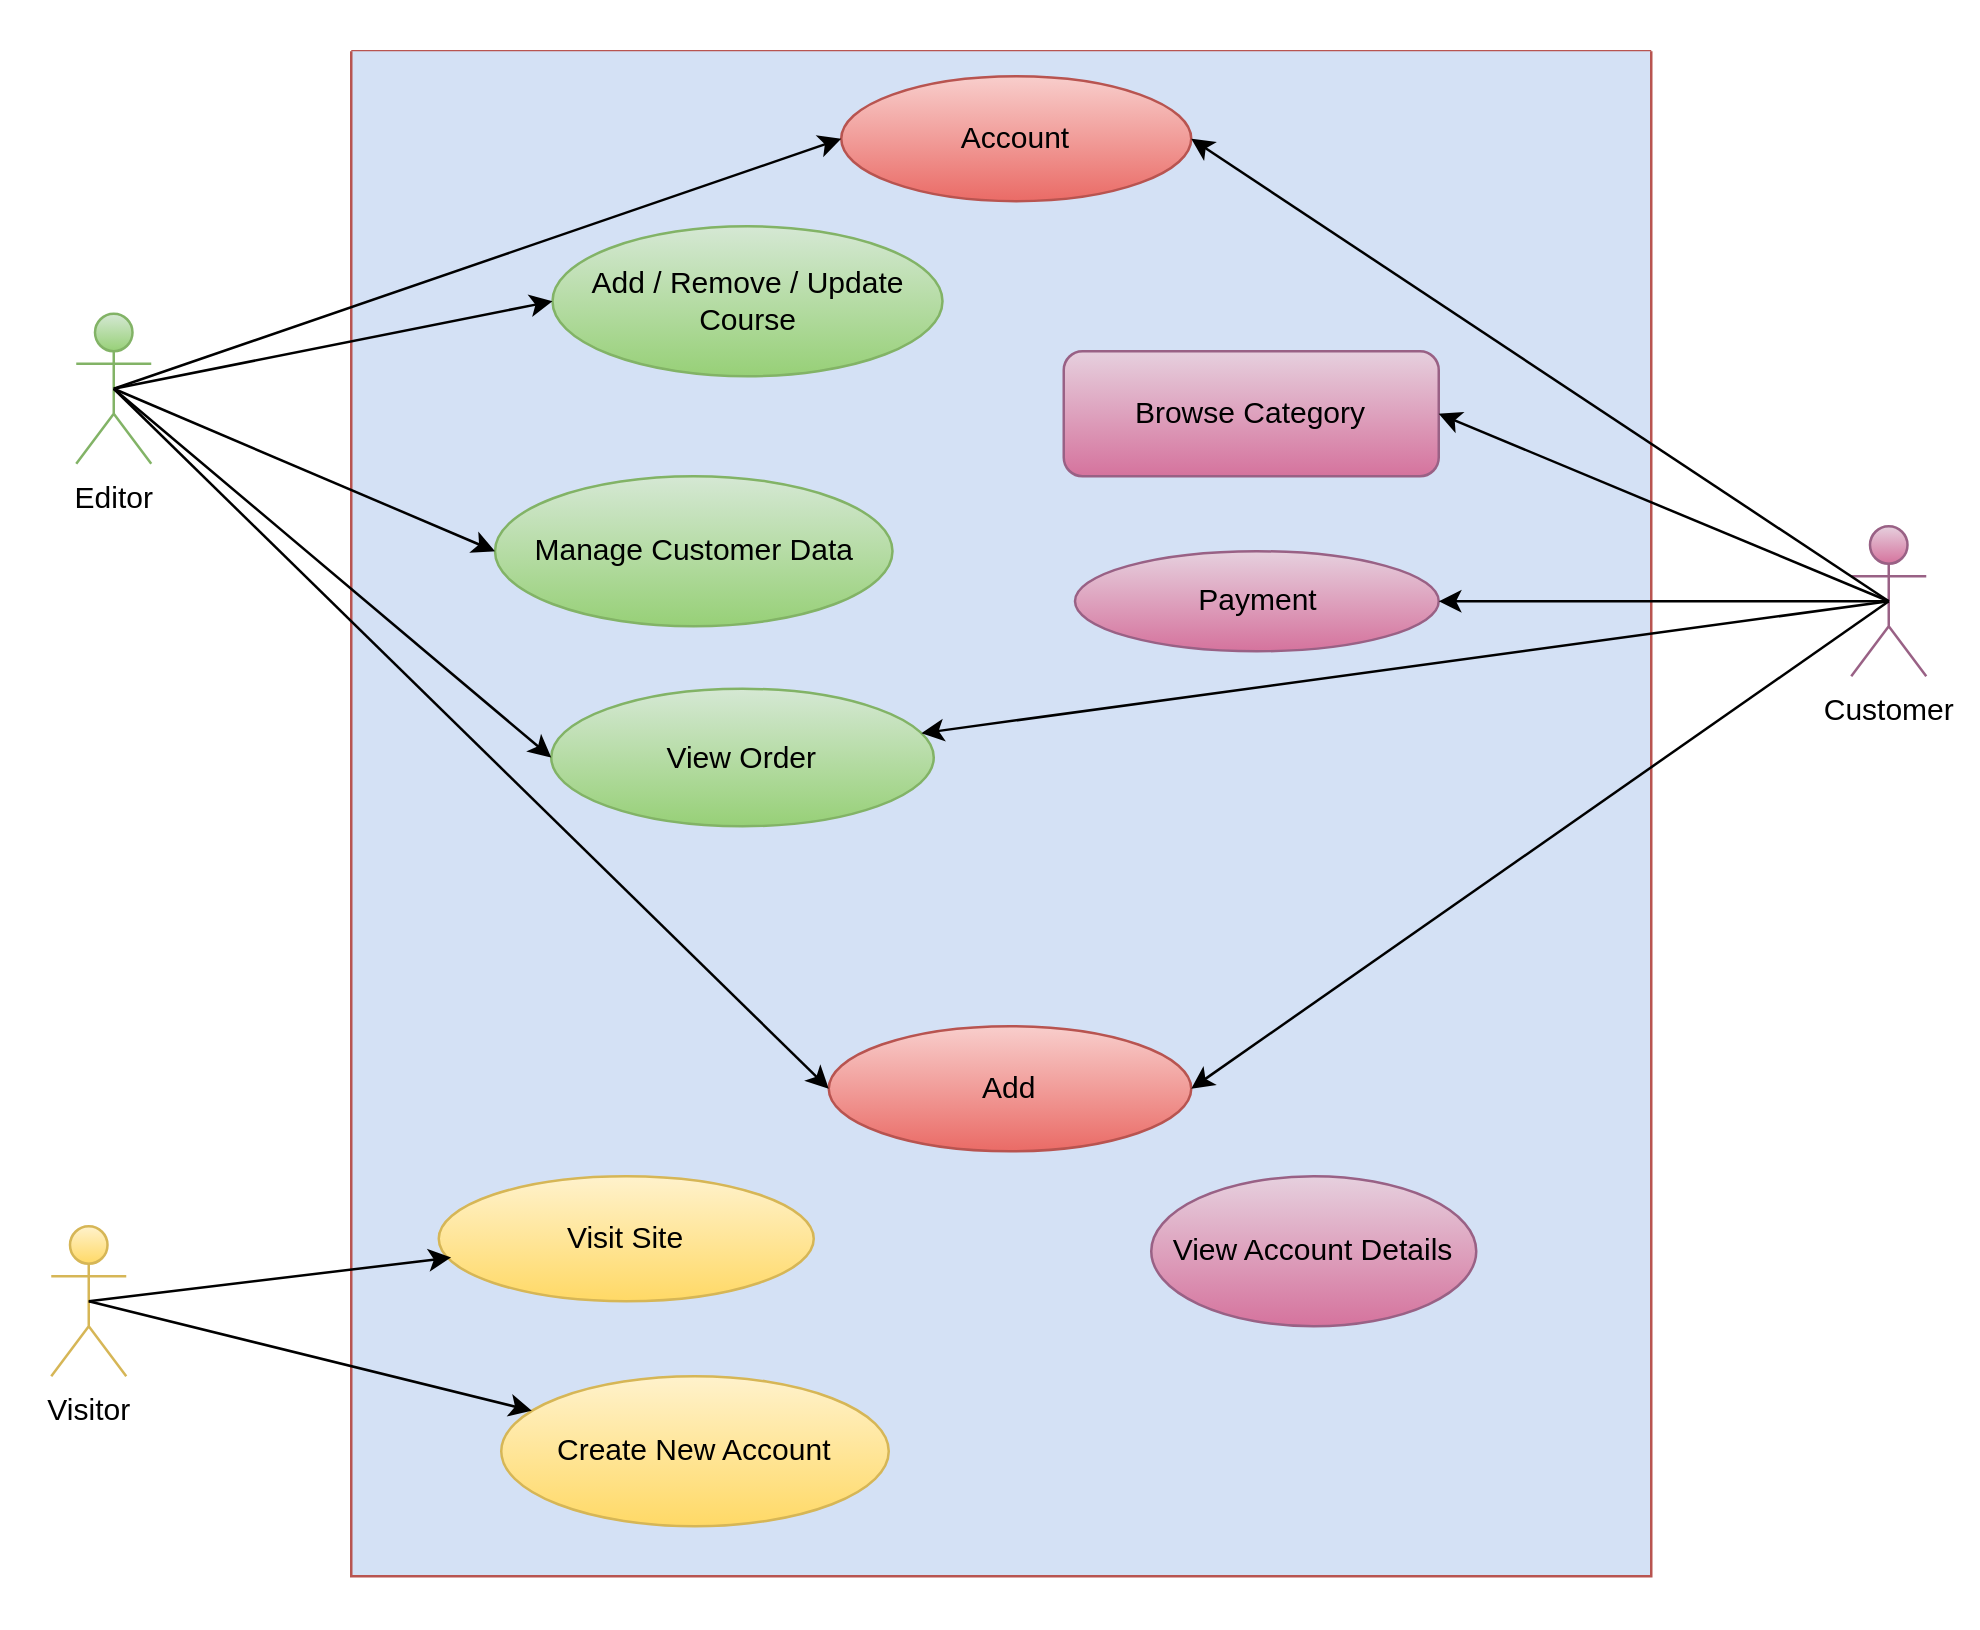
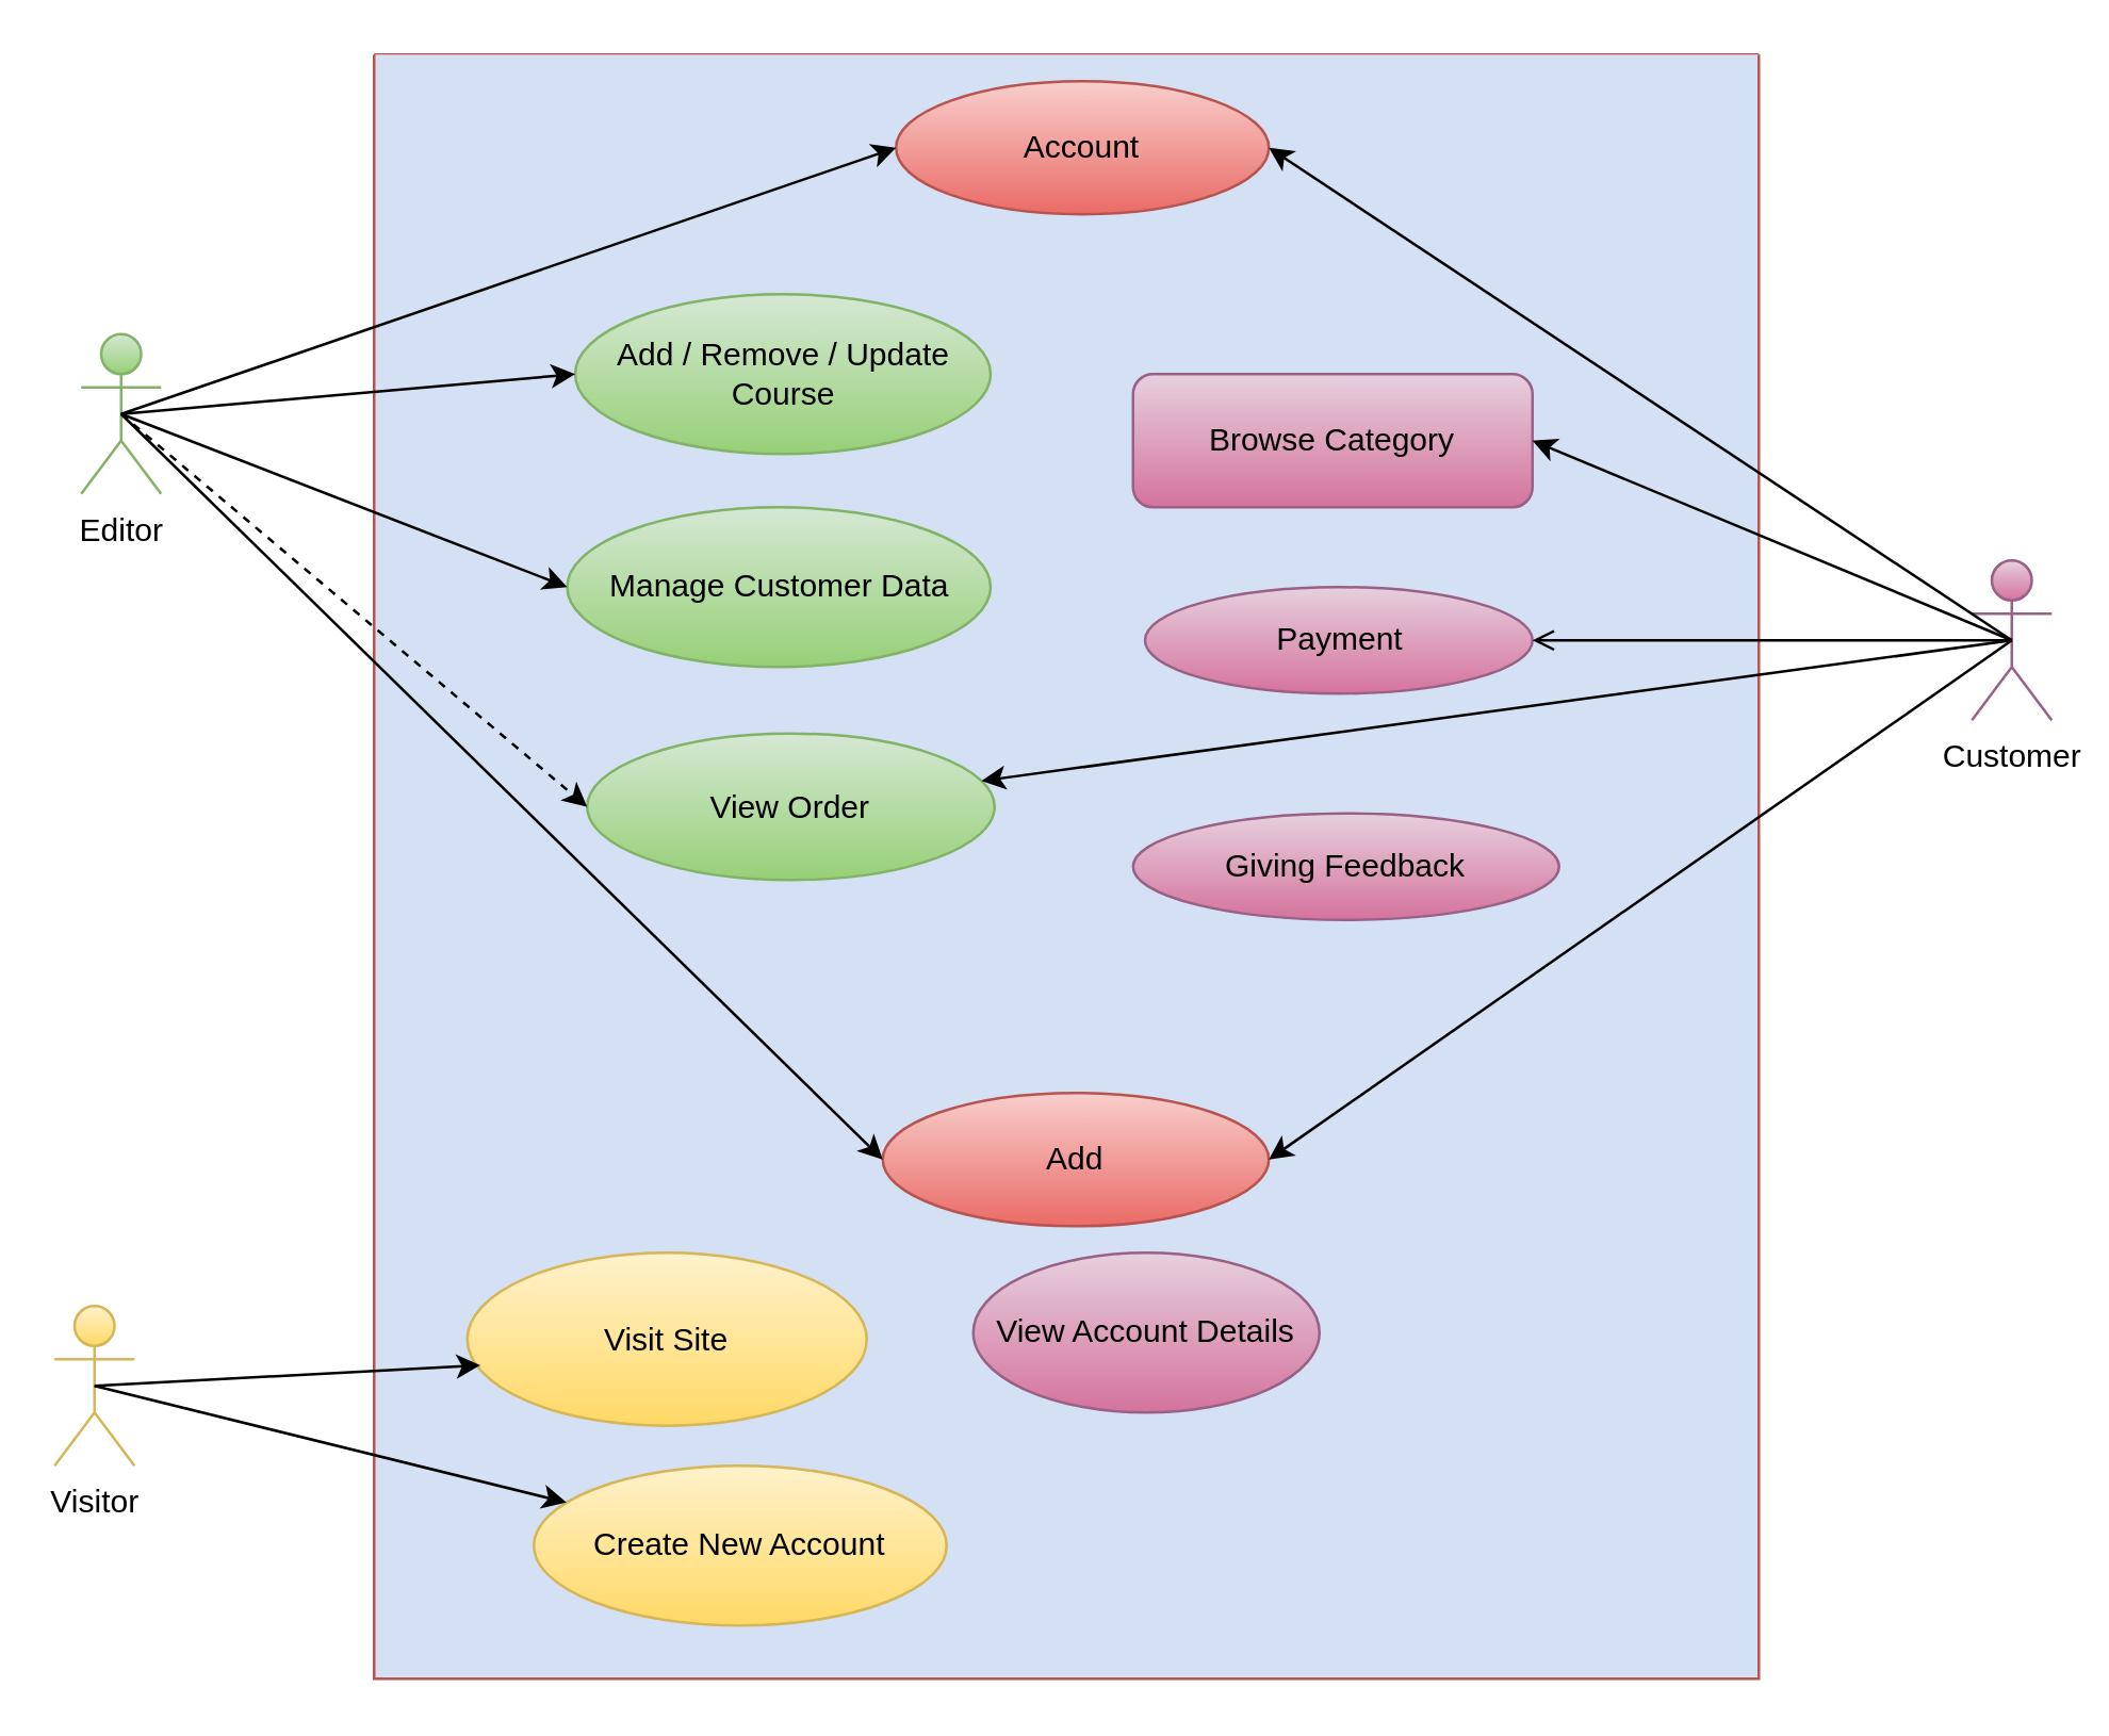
- <mxCell id="11" value="Add / Remove / Update Course" style="ellipse;whiteSpace=wrap;html=1;fillColor=#d5e8d4;strokeColor=#82b366;gradientColor=#97d077;" parent="2" vertex="1"><mxGeometry x="80.5" y="70" width="156" height="60" as="geometry" /></mxCell>
+ <mxCell id="11" value="Add / Remove / Update Course" style="ellipse;whiteSpace=wrap;html=1;fillColor=#d5e8d4;strokeColor=#82b366;gradientColor=#97d077;" parent="2" vertex="1"><mxGeometry x="75.5" y="90" width="156" height="60" as="geometry" /></mxCell>
- <mxCell id="12" value="Manage Customer Data" style="ellipse;whiteSpace=wrap;html=1;rounded=0;shadow=0;glass=0;labelBackgroundColor=none;sketch=0;gradientDirection=south;fillColor=#d5e8d4;strokeColor=#82b366;gradientColor=#97d077;" parent="2" vertex="1"><mxGeometry x="57.5" y="170" width="159" height="60" as="geometry" /></mxCell>
+ <mxCell id="12" value="Manage Customer Data" style="ellipse;whiteSpace=wrap;html=1;rounded=0;shadow=0;glass=0;labelBackgroundColor=none;sketch=0;gradientDirection=south;fillColor=#d5e8d4;strokeColor=#82b366;gradientColor=#97d077;" parent="2" vertex="1"><mxGeometry x="72.5" y="170" width="159" height="60" as="geometry" /></mxCell>
- <mxCell id="28" value="" style="endArrow=classic;html=1;rounded=0;entryX=0;entryY=0.5;entryDx=0;entryDy=0;exitX=0.5;exitY=0.5;exitDx=0;exitDy=0;exitPerimeter=0;" parent="1" source="14" target="13" edge="1"><mxGeometry width="50" height="50" relative="1" as="geometry"><mxPoint x="55" y="130" as="sourcePoint" /><mxPoint x="240" y="290" as="targetPoint" /></mxGeometry></mxCell>
+ <mxCell id="28" value="" style="endArrow=classic;html=1;rounded=0;entryX=0;entryY=0.5;entryDx=0;entryDy=0;exitX=0.5;exitY=0.5;exitDx=0;exitDy=0;exitPerimeter=0;dashed=1;" parent="1" source="14" target="13" edge="1"><mxGeometry width="50" height="50" relative="1" as="geometry"><mxPoint x="55" y="130" as="sourcePoint" /><mxPoint x="240" y="290" as="targetPoint" /></mxGeometry></mxCell>
- <mxCell id="24" value="" style="endArrow=classic;html=1;rounded=0;entryX=1;entryY=0.5;entryDx=0;entryDy=0;exitX=0.5;exitY=0.5;exitDx=0;exitDy=0;exitPerimeter=0;" parent="1" source="16" target="8" edge="1"><mxGeometry width="50" height="50" relative="1" as="geometry"><mxPoint x="740" y="240" as="sourcePoint" /><mxPoint x="590" y="175" as="targetPoint" /></mxGeometry></mxCell>
+ <mxCell id="24" value="" style="endArrow=open;html=1;rounded=0;entryX=1;entryY=0.5;entryDx=0;entryDy=0;exitX=0.5;exitY=0.5;exitDx=0;exitDy=0;exitPerimeter=0;" parent="1" source="16" target="8" edge="1"><mxGeometry width="50" height="50" relative="1" as="geometry"><mxPoint x="740" y="240" as="sourcePoint" /><mxPoint x="590" y="175" as="targetPoint" /></mxGeometry></mxCell>
+ <mxCell id="7" value="Giving Feedback" style="ellipse;whiteSpace=wrap;html=1;fillColor=#e6d0de;strokeColor=#996185;gradientColor=#d5739d;" parent="2" vertex="1"><mxGeometry x="285" y="285" width="160" height="40" as="geometry" /></mxCell>
- <mxCell id="4" value="Visit Site" style="ellipse;whiteSpace=wrap;html=1;fillColor=#fff2cc;strokeColor=#d6b656;gradientColor=#ffd966;" parent="2" vertex="1"><mxGeometry x="35" y="450" width="150" height="50" as="geometry" /></mxCell>
+ <mxCell id="4" value="Visit Site" style="ellipse;whiteSpace=wrap;html=1;fillColor=#fff2cc;strokeColor=#d6b656;gradientColor=#ffd966;" parent="2" vertex="1"><mxGeometry x="35" y="450" width="150" height="65" as="geometry" /></mxCell>
- <mxCell id="6" value="View Account Details" style="ellipse;whiteSpace=wrap;html=1;fillColor=#e6d0de;strokeColor=#996185;gradientColor=#d5739d;" parent="2" vertex="1"><mxGeometry x="320" y="450" width="130" height="60" as="geometry" /></mxCell>
+ <mxCell id="6" value="View Account Details" style="ellipse;whiteSpace=wrap;html=1;fillColor=#e6d0de;strokeColor=#996185;gradientColor=#d5739d;" parent="2" vertex="1"><mxGeometry x="225" y="450" width="130" height="60" as="geometry" /></mxCell>
